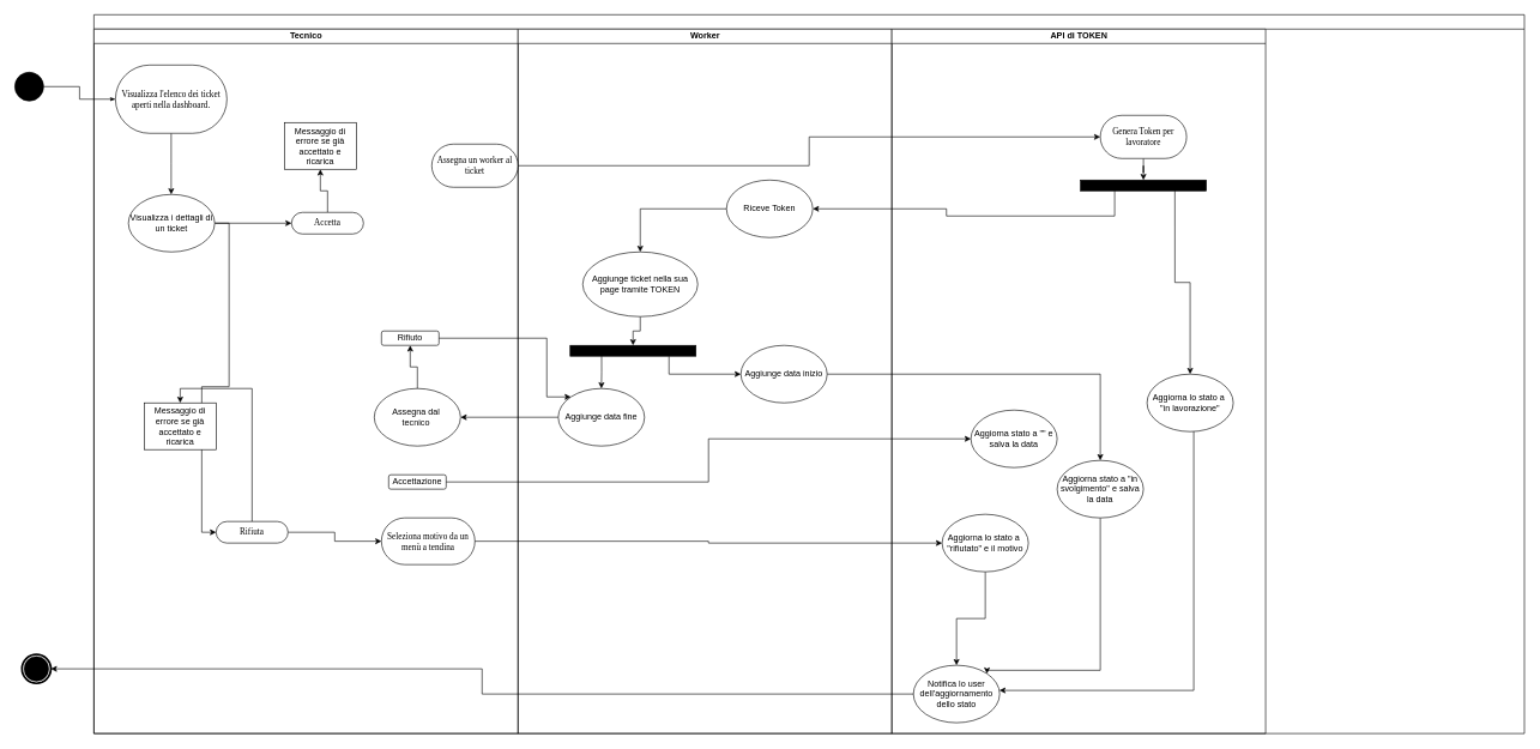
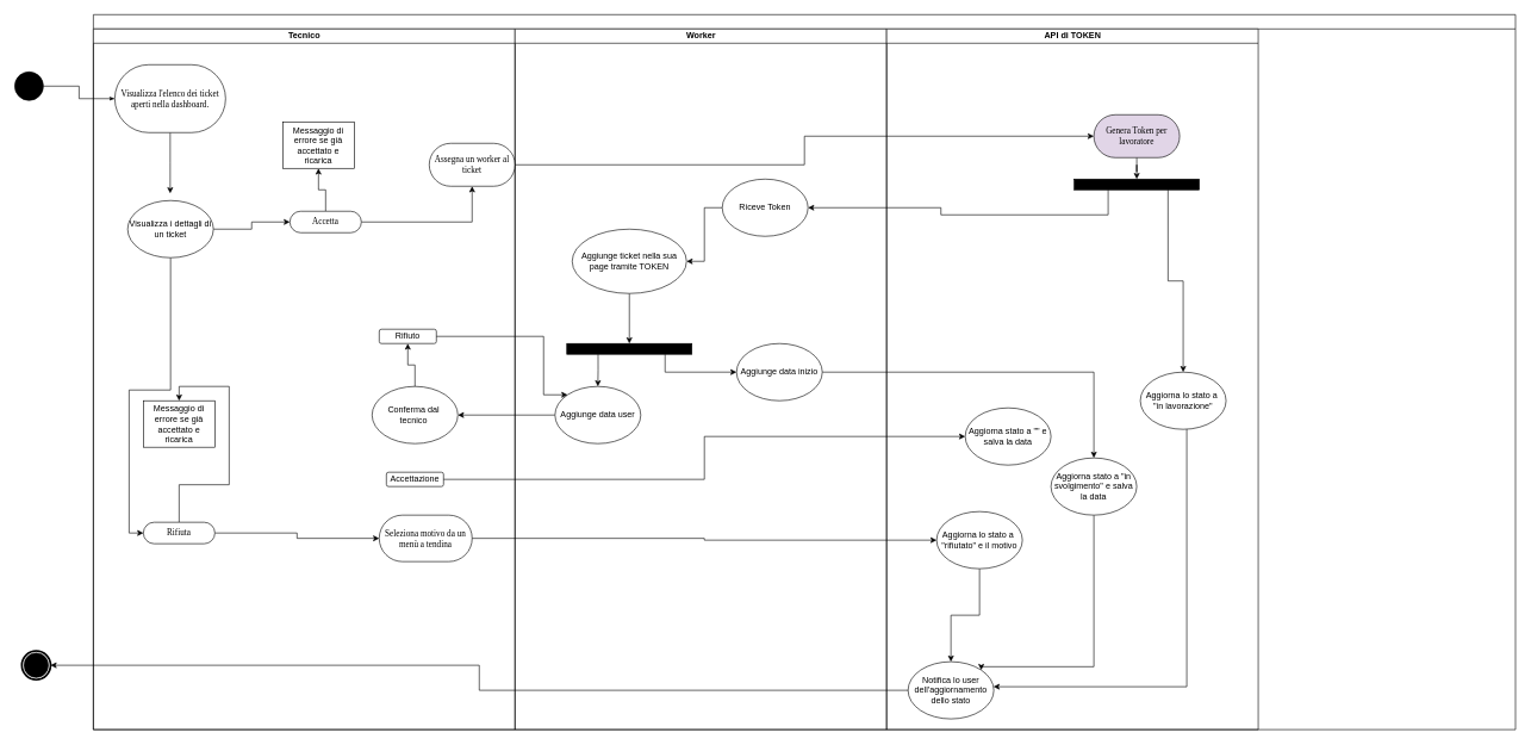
- <mxCell id="38" value="Genera Token per lavoratore" style="whiteSpace=wrap;html=1;fontFamily=Verdana;rounded=1;shadow=0;comic=0;labelBackgroundColor=none;strokeWidth=1;arcSize=50;" vertex="1" parent="31"><mxGeometry x="290" y="120" width="120" height="60" as="geometry" /></mxCell>
+ <mxCell id="38" value="Genera Token per lavoratore" style="whiteSpace=wrap;html=1;fontFamily=Verdana;rounded=1;shadow=0;comic=0;labelBackgroundColor=none;strokeWidth=1;arcSize=50;fillColor=#e1d5e7;" vertex="1" parent="31"><mxGeometry x="290" y="120" width="120" height="60" as="geometry" /></mxCell>
+ <mxCell id="10" value="" style="edgeStyle=orthogonalEdgeStyle;rounded=0;orthogonalLoop=1;jettySize=auto;html=1;" edge="1" parent="3" source="11" target="18"><mxGeometry relative="1" as="geometry" /></mxCell>
- <mxCell id="8" value="Visualizza i dettagli di un ticket" style="ellipse;whiteSpace=wrap;html=1;" parent="3" vertex="1"><mxGeometry x="48" y="230" width="120" height="80" as="geometry" /></mxCell>
+ <mxCell id="8" value="Visualizza i dettagli di un ticket" style="ellipse;whiteSpace=wrap;html=1;" parent="3" vertex="1"><mxGeometry x="48" y="240" width="120" height="80" as="geometry" /></mxCell>
- <mxCell id="27" value="Aggiunge ticket&amp;nbsp;nella sua page tramite TOKEN" style="ellipse;whiteSpace=wrap;html=1;" vertex="1" parent="23"><mxGeometry x="90" y="310" width="160" height="90" as="geometry" /></mxCell>
+ <mxCell id="27" value="Aggiunge ticket&amp;nbsp;nella sua page tramite TOKEN" style="ellipse;whiteSpace=wrap;html=1;" vertex="1" parent="23"><mxGeometry x="80" y="280" width="160" height="90" as="geometry" /></mxCell>
- <mxCell id="19" value="Assegna dal&amp;nbsp;&lt;div&gt;tecnico&amp;nbsp;&lt;/div&gt;" style="ellipse;whiteSpace=wrap;html=1;" vertex="1" parent="3"><mxGeometry x="390" y="500" width="120" height="80" as="geometry" /></mxCell>
+ <mxCell id="19" value="Conferma dal&amp;nbsp;&lt;div&gt;tecnico&amp;nbsp;&lt;/div&gt;" style="ellipse;whiteSpace=wrap;html=1;" vertex="1" parent="3"><mxGeometry x="390" y="500" width="120" height="80" as="geometry" /></mxCell>
- <mxCell id="52" value="Aggiunge data fine" style="ellipse;whiteSpace=wrap;html=1;" vertex="1" parent="1"><mxGeometry x="775.941" y="540" width="120" height="80" as="geometry" /></mxCell>
+ <mxCell id="52" value="Aggiunge data user" style="ellipse;whiteSpace=wrap;html=1;" vertex="1" parent="1"><mxGeometry x="775.941" y="540" width="120" height="80" as="geometry" /></mxCell>
- <mxCell id="14" value="Rifiuta" style="rounded=1;whiteSpace=wrap;html=1;shadow=0;comic=0;labelBackgroundColor=none;strokeWidth=1;fontFamily=Verdana;fontSize=12;align=center;arcSize=50;" parent="3" vertex="1"><mxGeometry x="170" y="685" width="100" height="30" as="geometry" /></mxCell>
+ <mxCell id="14" value="Rifiuta" style="rounded=1;whiteSpace=wrap;html=1;shadow=0;comic=0;labelBackgroundColor=none;strokeWidth=1;fontFamily=Verdana;fontSize=12;align=center;arcSize=50;" parent="3" vertex="1"><mxGeometry x="70" y="690" width="100" height="30" as="geometry" /></mxCell>
